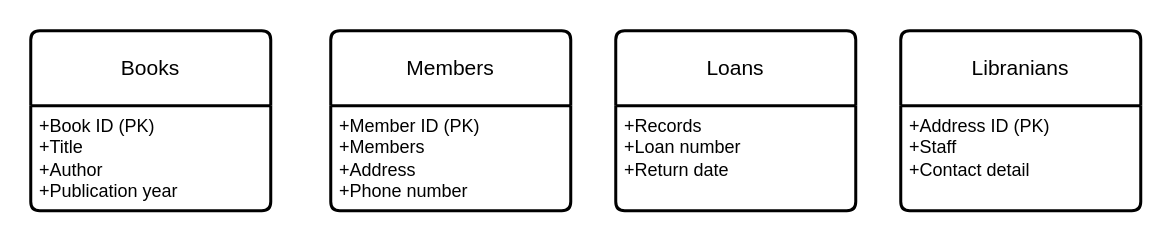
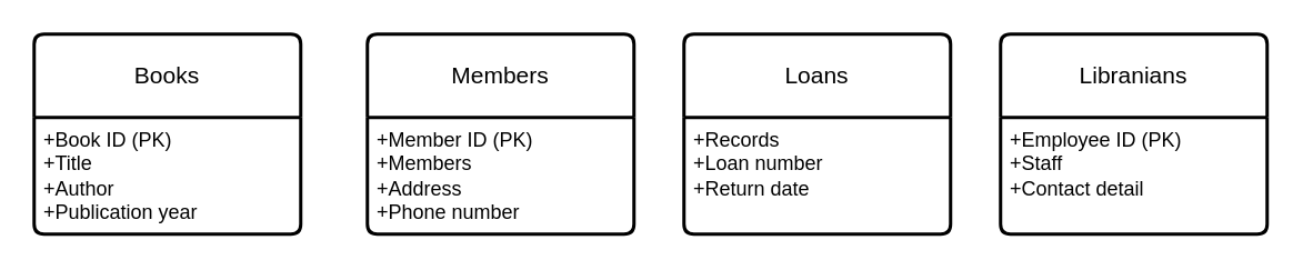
- <mxCell id="9" value="&lt;div&gt;+Address ID (PK)&lt;/div&gt;&lt;div&gt;+Staff&lt;br&gt;&lt;/div&gt;&lt;div&gt;+Contact detail&lt;/div&gt;" style="align=left;strokeColor=none;fillColor=none;spacingLeft=4;fontSize=12;verticalAlign=top;resizable=0;rotatable=0;part=1;html=1;" vertex="1" parent="8"><mxGeometry y="50" width="160" height="70" as="geometry" /></mxCell>
+ <mxCell id="9" value="&lt;div&gt;+Employee ID (PK)&lt;/div&gt;&lt;div&gt;+Staff&lt;br&gt;&lt;/div&gt;&lt;div&gt;+Contact detail&lt;/div&gt;" style="align=left;strokeColor=none;fillColor=none;spacingLeft=4;fontSize=12;verticalAlign=top;resizable=0;rotatable=0;part=1;html=1;" vertex="1" parent="8"><mxGeometry y="50" width="160" height="70" as="geometry" /></mxCell>
